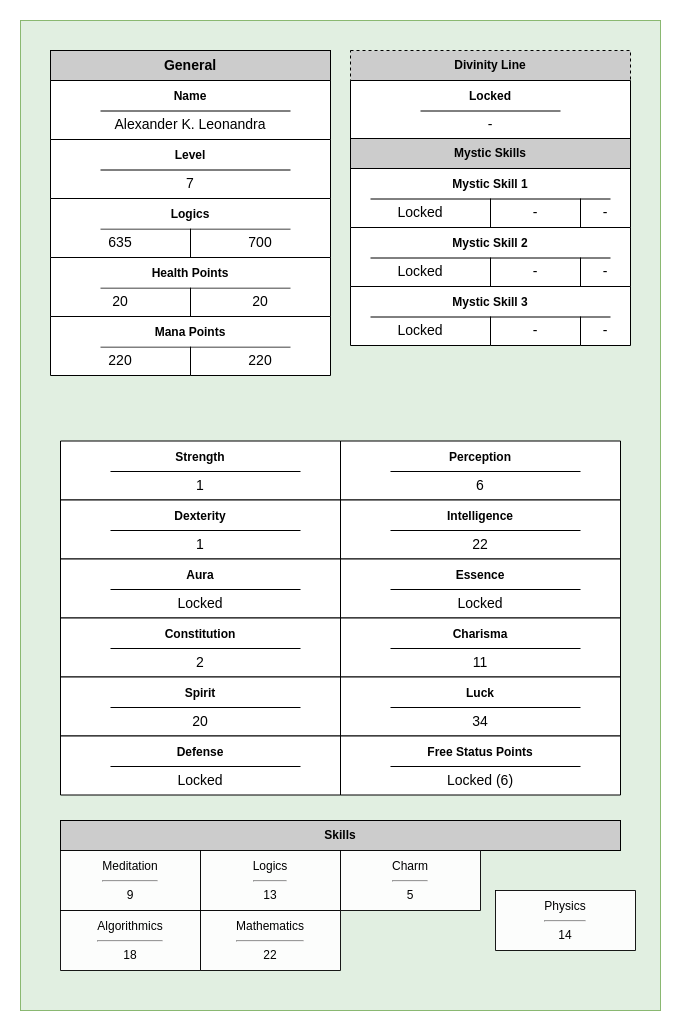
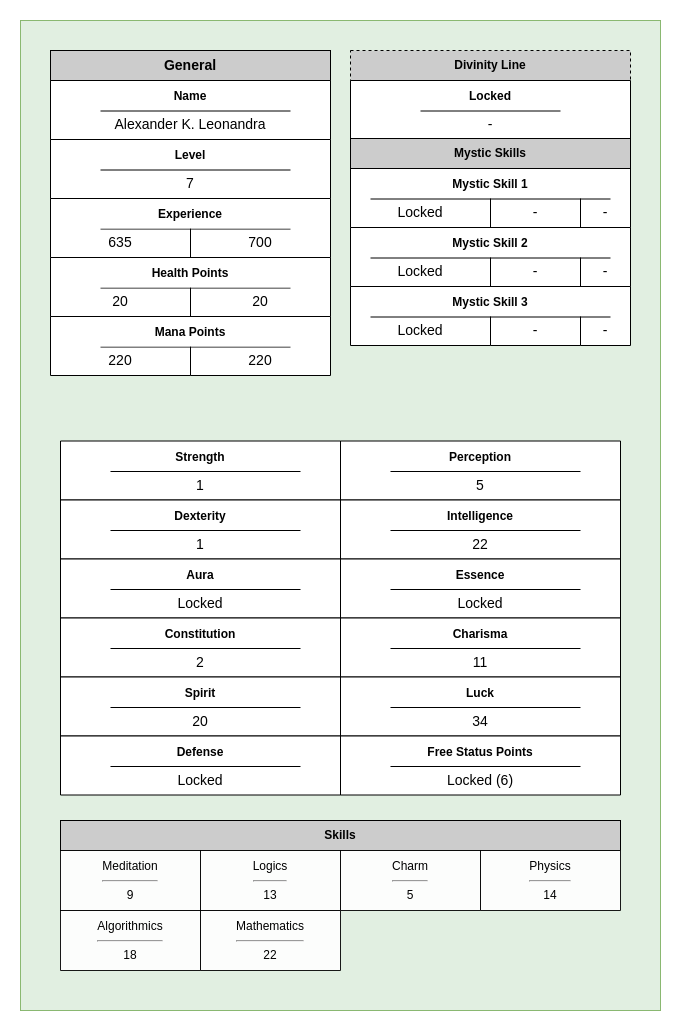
- <mxCell id="18" value="&lt;font size=&quot;1&quot; style=&quot;&quot; color=&quot;#000000&quot;&gt;&lt;b style=&quot;font-size: 12px;&quot;&gt;Logics&lt;/b&gt;&lt;/font&gt;" style="shape=partialRectangle;whiteSpace=wrap;html=1;bottom=1;right=1;left=1;top=0;fillColor=#FFFFFF;routingCenterX=-0.5;shadow=0;comic=0;strokeColor=#000000;fontSize=17;direction=west;" parent="1" vertex="1"><mxGeometry x="50" y="198" width="280" height="30" as="geometry" /></mxCell>
+ <mxCell id="18" value="&lt;font size=&quot;1&quot; style=&quot;&quot; color=&quot;#000000&quot;&gt;&lt;b style=&quot;font-size: 12px;&quot;&gt;Experience&lt;/b&gt;&lt;/font&gt;" style="shape=partialRectangle;whiteSpace=wrap;html=1;bottom=1;right=1;left=1;top=0;fillColor=#FFFFFF;routingCenterX=-0.5;shadow=0;comic=0;strokeColor=#000000;fontSize=17;direction=west;" parent="1" vertex="1"><mxGeometry x="50" y="198" width="280" height="30" as="geometry" /></mxCell>
- <mxCell id="52" value="&lt;font style=&quot;font-size: 14px;&quot; color=&quot;#000000&quot;&gt;6&lt;/font&gt;" style="shape=partialRectangle;whiteSpace=wrap;html=1;bottom=1;right=1;left=1;top=0;fillColor=#FFFFFF;routingCenterX=-0.5;shadow=0;comic=0;strokeColor=#000000;fontSize=17;" parent="1" vertex="1"><mxGeometry x="340" y="469.5" width="280" height="30" as="geometry" /></mxCell>
+ <mxCell id="52" value="&lt;font style=&quot;font-size: 14px;&quot; color=&quot;#000000&quot;&gt;5&lt;/font&gt;" style="shape=partialRectangle;whiteSpace=wrap;html=1;bottom=1;right=1;left=1;top=0;fillColor=#FFFFFF;routingCenterX=-0.5;shadow=0;comic=0;strokeColor=#000000;fontSize=17;" parent="1" vertex="1"><mxGeometry x="340" y="469.5" width="280" height="30" as="geometry" /></mxCell>
- <mxCell id="83" value="Physics&lt;hr&gt;14" style="shape=partialRectangle;whiteSpace=wrap;html=1;shadow=0;comic=0;pointerEvents=1;strokeColor=#000000;strokeWidth=1;fontFamily=Helvetica;fontSize=12;fillColor=#FFFFFF;fontColor=#000000;opacity=90;" vertex="1" parent="1"><mxGeometry x="495" y="890" width="140" height="60" as="geometry" /></mxCell>
+ <mxCell id="83" value="Physics&lt;hr&gt;14" style="shape=partialRectangle;whiteSpace=wrap;html=1;shadow=0;comic=0;pointerEvents=1;strokeColor=#000000;strokeWidth=1;fontFamily=Helvetica;fontSize=12;fillColor=#FFFFFF;fontColor=#000000;opacity=90;" vertex="1" parent="1"><mxGeometry x="480" y="850" width="140" height="60" as="geometry" /></mxCell>
